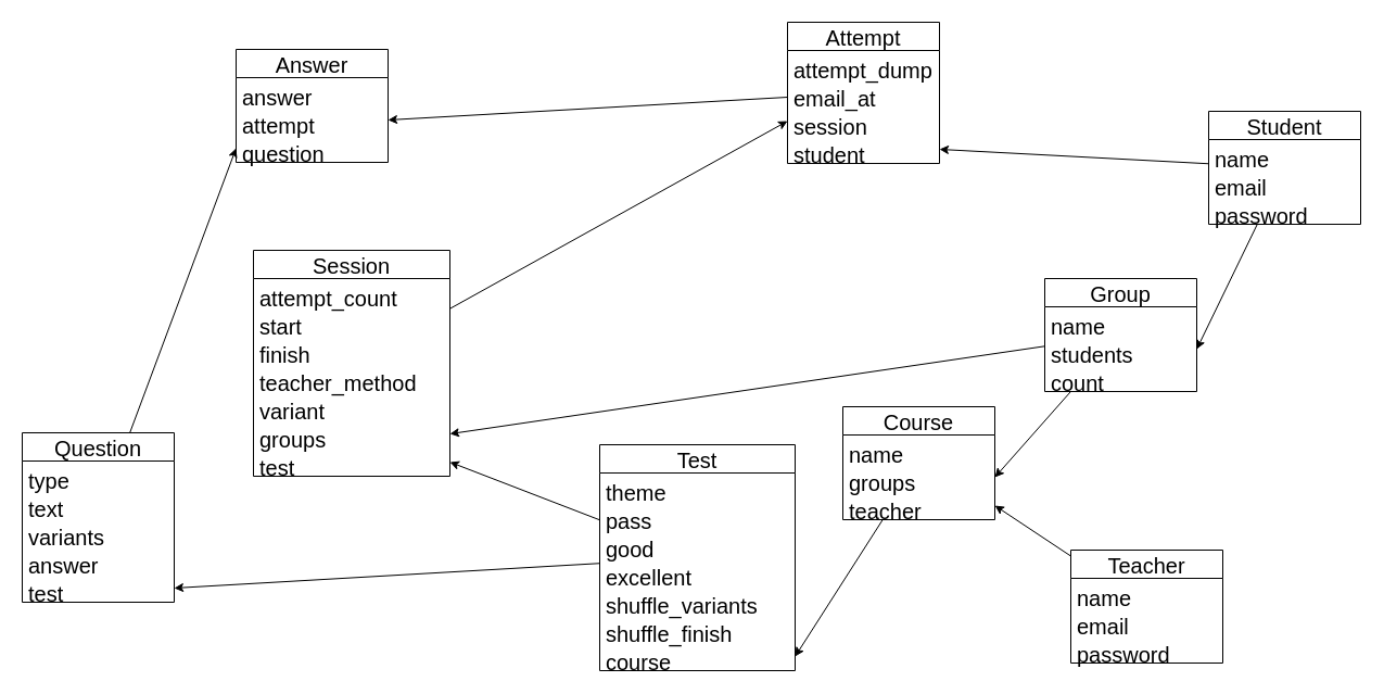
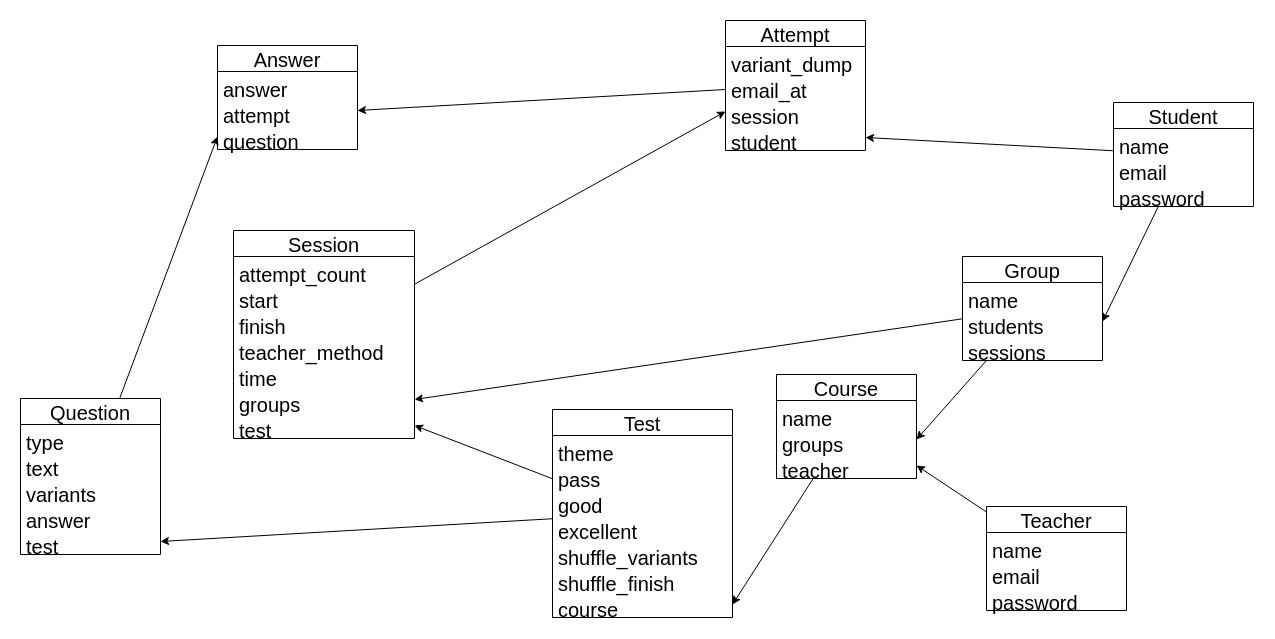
- <mxCell id="52" value="attempt_dump" style="text;strokeColor=none;fillColor=none;align=left;verticalAlign=top;spacingLeft=4;spacingRight=4;overflow=hidden;rotatable=0;points=[[0,0.5],[1,0.5]];portConstraint=eastwest;hachureGap=4;fontFamily=Helvetica;fontSize=20;labelBackgroundColor=none;rounded=0;" vertex="1" parent="51"><mxGeometry y="26" width="140" height="26" as="geometry" /></mxCell>
+ <mxCell id="52" value="variant_dump" style="text;strokeColor=none;fillColor=none;align=left;verticalAlign=top;spacingLeft=4;spacingRight=4;overflow=hidden;rotatable=0;points=[[0,0.5],[1,0.5]];portConstraint=eastwest;hachureGap=4;fontFamily=Helvetica;fontSize=20;labelBackgroundColor=none;rounded=0;" vertex="1" parent="51"><mxGeometry y="26" width="140" height="26" as="geometry" /></mxCell>
- <mxCell id="29" value="count" style="text;strokeColor=none;fillColor=none;align=left;verticalAlign=top;spacingLeft=4;spacingRight=4;overflow=hidden;rotatable=0;points=[[0,0.5],[1,0.5]];portConstraint=eastwest;hachureGap=4;fontFamily=Helvetica;fontSize=20;labelBackgroundColor=none;rounded=0;" parent="26" vertex="1"><mxGeometry y="78" width="140" height="26" as="geometry" /></mxCell>
+ <mxCell id="29" value="sessions" style="text;strokeColor=none;fillColor=none;align=left;verticalAlign=top;spacingLeft=4;spacingRight=4;overflow=hidden;rotatable=0;points=[[0,0.5],[1,0.5]];portConstraint=eastwest;hachureGap=4;fontFamily=Helvetica;fontSize=20;labelBackgroundColor=none;rounded=0;" parent="26" vertex="1"><mxGeometry y="78" width="140" height="26" as="geometry" /></mxCell>
- <mxCell id="47" value="variant" style="text;strokeColor=none;fillColor=none;align=left;verticalAlign=top;spacingLeft=4;spacingRight=4;overflow=hidden;rotatable=0;points=[[0,0.5],[1,0.5]];portConstraint=eastwest;hachureGap=4;fontFamily=Helvetica;fontSize=20;labelBackgroundColor=none;rounded=0;" parent="42" vertex="1"><mxGeometry y="130" width="181" height="26" as="geometry" /></mxCell>
+ <mxCell id="47" value="time" style="text;strokeColor=none;fillColor=none;align=left;verticalAlign=top;spacingLeft=4;spacingRight=4;overflow=hidden;rotatable=0;points=[[0,0.5],[1,0.5]];portConstraint=eastwest;hachureGap=4;fontFamily=Helvetica;fontSize=20;labelBackgroundColor=none;rounded=0;" parent="42" vertex="1"><mxGeometry y="130" width="181" height="26" as="geometry" /></mxCell>
